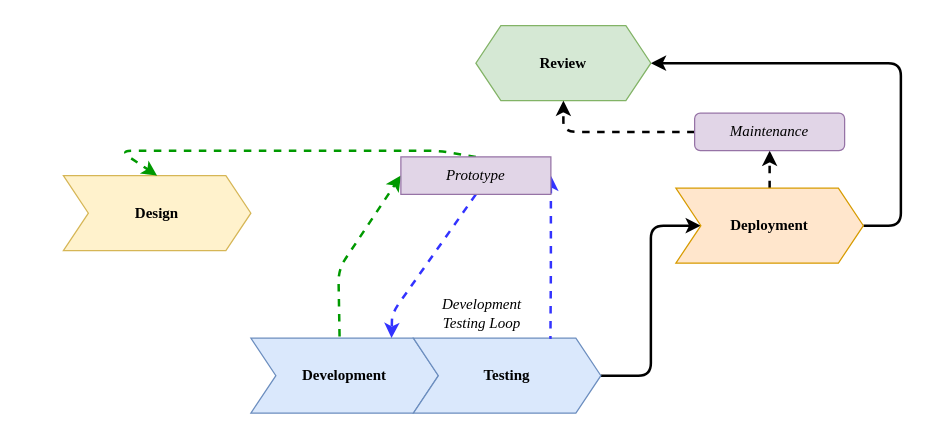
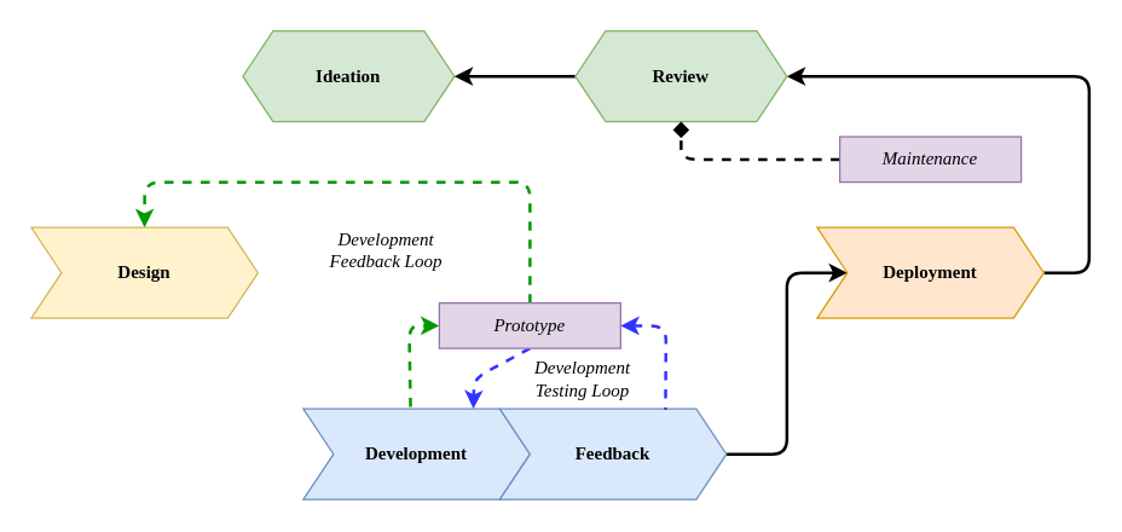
+ <mxCell id="10" value="&lt;font&gt;Ideation&lt;/font&gt;" style="shape=hexagon;perimeter=hexagonPerimeter2;whiteSpace=wrap;html=1;fixedSize=1;fontFamily=CMU;fontSource=https%3A%2F%2Ffontlibrary.org%2F%2Fface%2Fcmu-serif;fontStyle=1;fillColor=#d5e8d4;strokeColor=#82b366;fontColor=#000000;" parent="1" vertex="1"><mxGeometry x="160" y="20" width="140" height="60" as="geometry" /></mxCell>
+ <mxCell id="11" style="edgeStyle=none;html=1;exitX=0;exitY=0.5;exitDx=0;exitDy=0;fontFamily=CMU;fontSource=https%3A%2F%2Ffontlibrary.org%2F%2Fface%2Fcmu-serif;strokeWidth=2;" parent="1" source="12" target="10" edge="1"><mxGeometry relative="1" as="geometry" /></mxCell>
- <mxCell id="19" style="edgeStyle=none;html=1;exitX=0;exitY=0.5;exitDx=0;exitDy=0;entryX=0.5;entryY=1;entryDx=0;entryDy=0;dashed=1;strokeWidth=2;" edge="1" parent="1" source="20" target="12"><mxGeometry relative="1" as="geometry"><Array as="points"><mxPoint x="450" y="105" /></Array></mxGeometry></mxCell>
+ <mxCell id="19" style="edgeStyle=none;html=1;exitX=0;exitY=0.5;exitDx=0;exitDy=0;entryX=0.5;entryY=1;entryDx=0;entryDy=0;dashed=1;strokeWidth=2;endArrow=diamond;" edge="1" parent="1" source="20" target="12"><mxGeometry relative="1" as="geometry"><Array as="points"><mxPoint x="450" y="105" /></Array></mxGeometry></mxCell>
- <mxCell id="20" value="Maintenance" style="whiteSpace=wrap;html=1;fontFamily=CMU;fontSource=https%3A%2F%2Ffontlibrary.org%2F%2Fface%2Fcmu-serif;fontStyle=2;fillColor=#e1d5e7;strokeColor=#9673a6;rounded=1;" vertex="1" parent="1"><mxGeometry x="555" y="90" width="120" height="30" as="geometry" /></mxCell>
+ <mxCell id="20" value="Maintenance" style="rounded=0;whiteSpace=wrap;html=1;fontFamily=CMU;fontSource=https%3A%2F%2Ffontlibrary.org%2F%2Fface%2Fcmu-serif;fontStyle=2;fillColor=#e1d5e7;strokeColor=#9673a6;" vertex="1" parent="1"><mxGeometry x="555" y="90" width="120" height="30" as="geometry" /></mxCell>
- <mxCell id="8" style="edgeStyle=none;html=1;exitX=0.5;exitY=0;exitDx=0;exitDy=0;entryX=0.5;entryY=1;entryDx=0;entryDy=0;dashed=1;strokeWidth=2;" edge="1" parent="1" source="9" target="20"><mxGeometry relative="1" as="geometry" /></mxCell>
- <mxCell id="16" value="Prototype" style="rounded=0;whiteSpace=wrap;html=1;fontFamily=CMU;fontSource=https%3A%2F%2Ffontlibrary.org%2F%2Fface%2Fcmu-serif;fontStyle=2;fillColor=#e1d5e7;strokeColor=#9673a6;" parent="1" vertex="1"><mxGeometry x="320" y="125" width="120" height="30" as="geometry" /></mxCell>
+ <mxCell id="16" value="Prototype" style="rounded=0;whiteSpace=wrap;html=1;fontFamily=CMU;fontSource=https%3A%2F%2Ffontlibrary.org%2F%2Fface%2Fcmu-serif;fontStyle=2;fillColor=#e1d5e7;strokeColor=#9673a6;" parent="1" vertex="1"><mxGeometry x="290" y="200" width="120" height="30" as="geometry" /></mxCell>
+ <mxCell id="17" value="Development Feedback Loop" style="text;html=1;strokeColor=none;fillColor=none;align=center;verticalAlign=middle;whiteSpace=wrap;rounded=0;fontFamily=CMU;fontSource=https%3A%2F%2Ffontlibrary.org%2F%2Fface%2Fcmu-serif;fontStyle=2" parent="1" vertex="1"><mxGeometry x="210" y="150" width="90" height="30" as="geometry" /></mxCell>
- <mxCell id="2" value="Design" style="shape=step;perimeter=stepPerimeter;whiteSpace=wrap;html=1;fixedSize=1;fontFamily=CMU;fontSource=https%3A%2F%2Ffontlibrary.org%2F%2Fface%2Fcmu-serif;fontStyle=1;fillColor=#fff2cc;strokeColor=#d6b656;" parent="1" vertex="1"><mxGeometry x="50" y="140" width="150" height="60" as="geometry" /></mxCell>
+ <mxCell id="2" value="Design" style="shape=step;perimeter=stepPerimeter;whiteSpace=wrap;html=1;fixedSize=1;fontFamily=CMU;fontSource=https%3A%2F%2Ffontlibrary.org%2F%2Fface%2Fcmu-serif;fontStyle=1;fillColor=#fff2cc;strokeColor=#d6b656;" parent="1" vertex="1"><mxGeometry x="20" y="150" width="150" height="60" as="geometry" /></mxCell>
- <mxCell id="6" value="Testing" style="shape=step;perimeter=stepPerimeter;whiteSpace=wrap;html=1;fixedSize=1;fontFamily=CMU;fontSource=https%3A%2F%2Ffontlibrary.org%2F%2Fface%2Fcmu-serif;fontStyle=1;fillColor=#dae8fc;strokeColor=#6c8ebf;" parent="1" vertex="1"><mxGeometry x="330" y="270" width="150" height="60" as="geometry" /></mxCell>
+ <mxCell id="6" value="Feedback" style="shape=step;perimeter=stepPerimeter;whiteSpace=wrap;html=1;fixedSize=1;fontFamily=CMU;fontSource=https%3A%2F%2Ffontlibrary.org%2F%2Fface%2Fcmu-serif;fontStyle=1;fillColor=#dae8fc;strokeColor=#6c8ebf;" parent="1" vertex="1"><mxGeometry x="330" y="270" width="150" height="60" as="geometry" /></mxCell>
